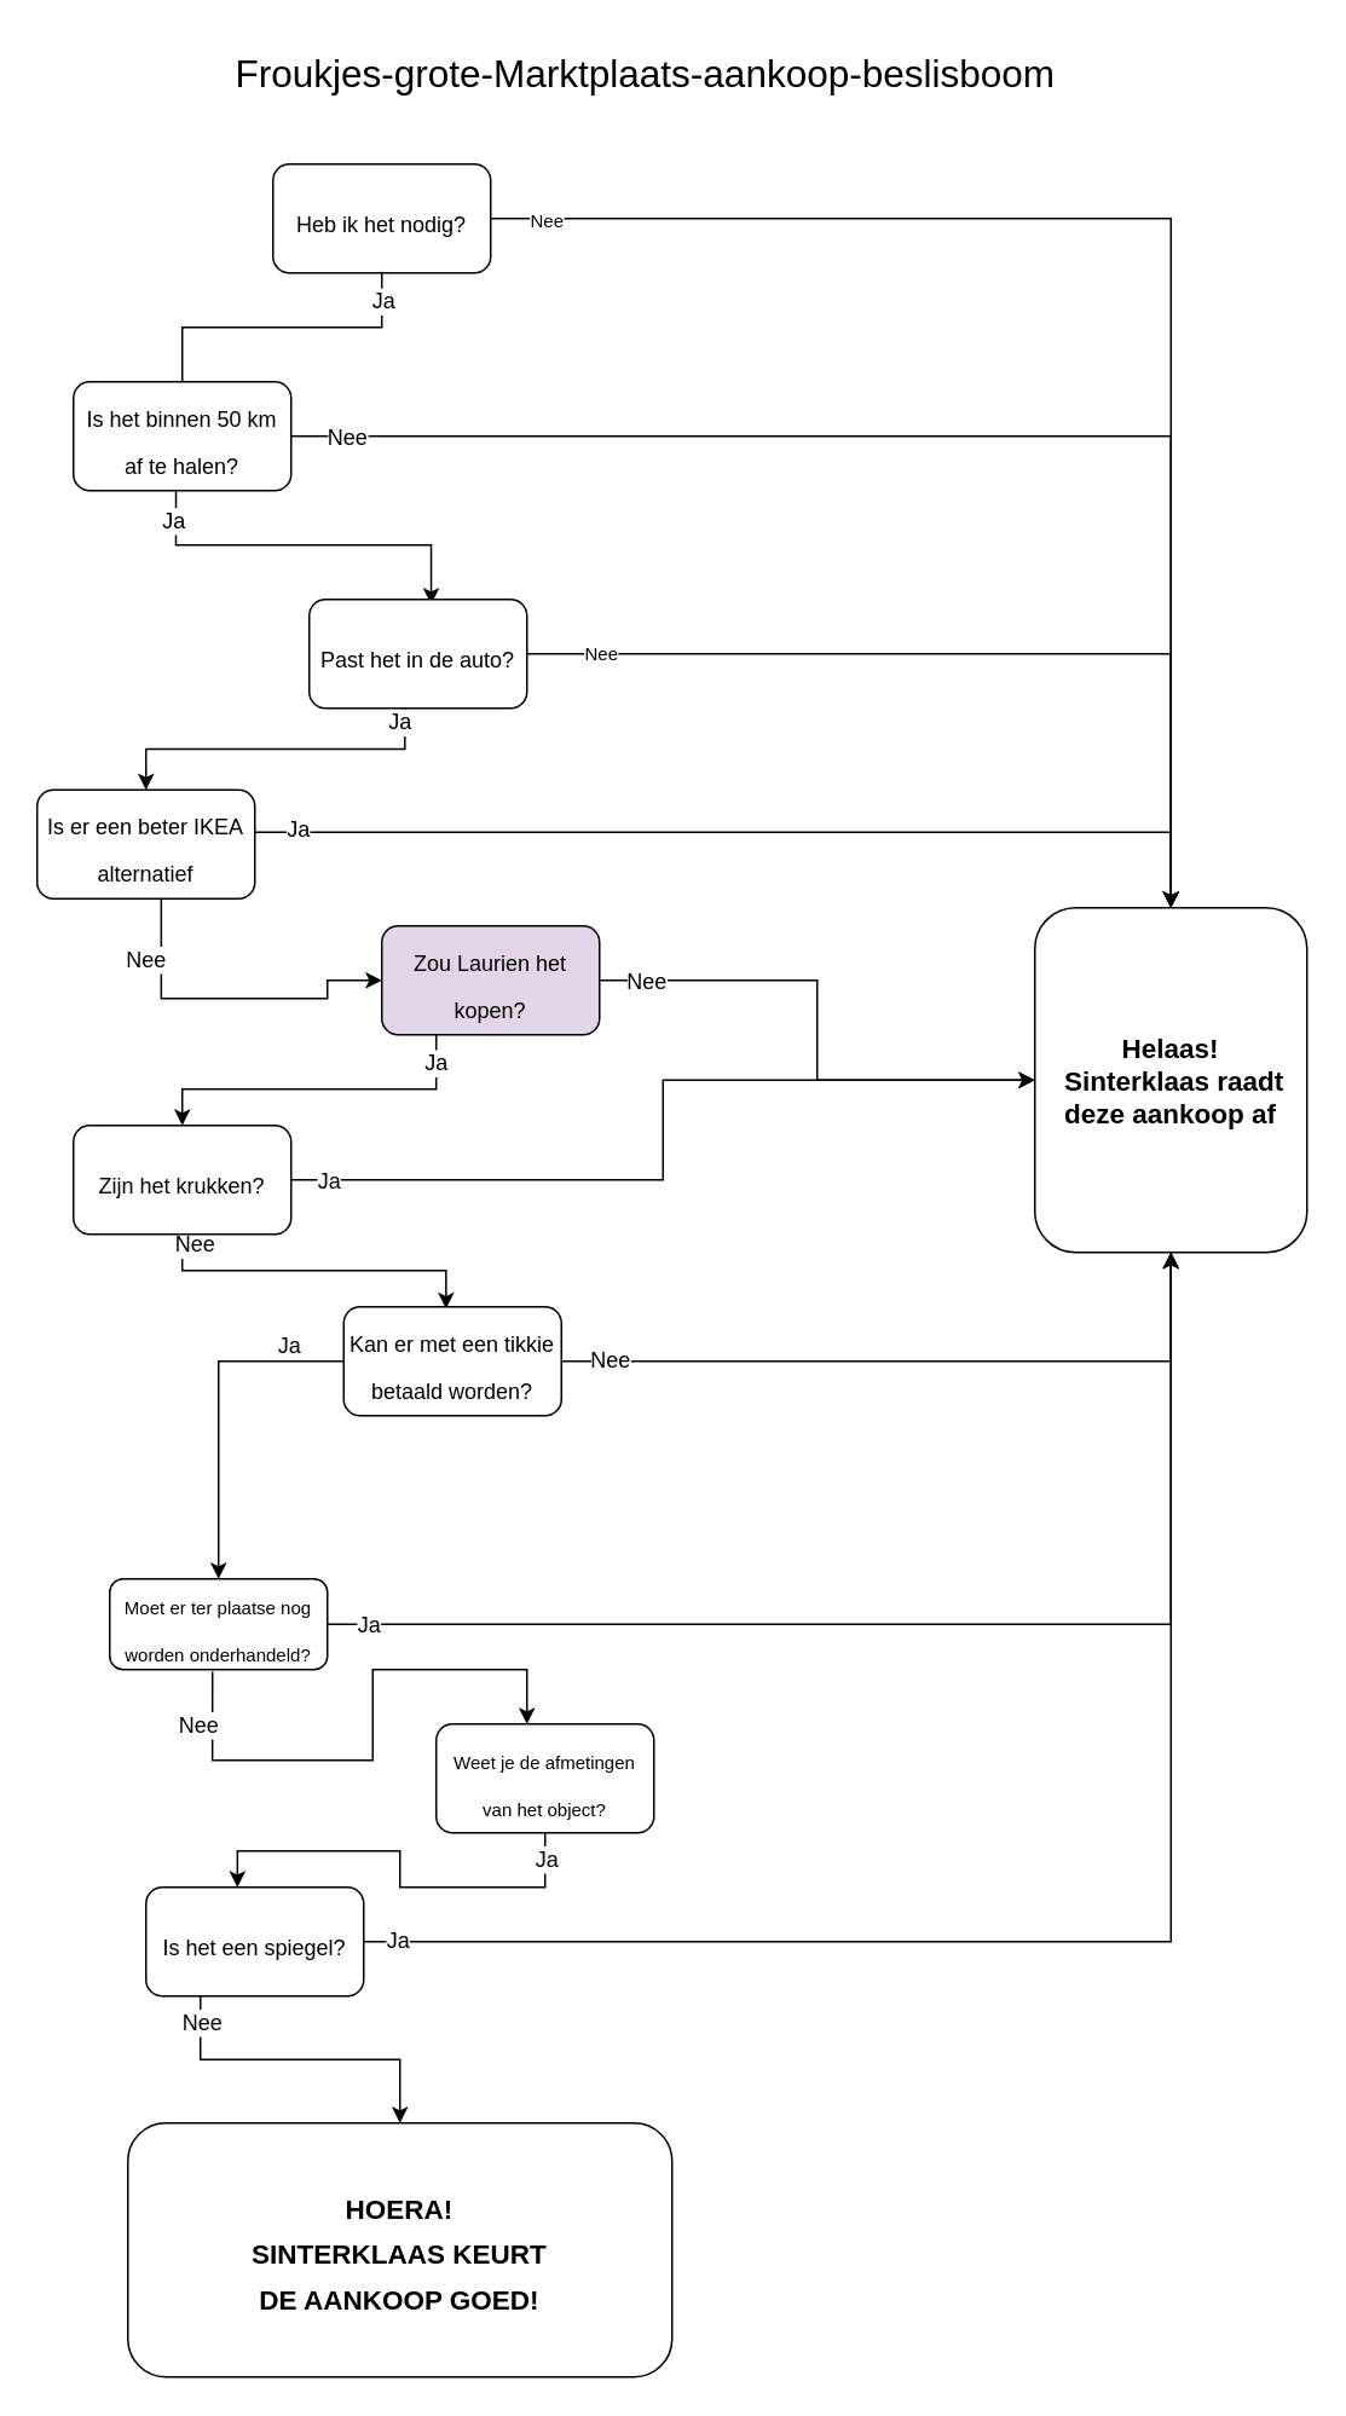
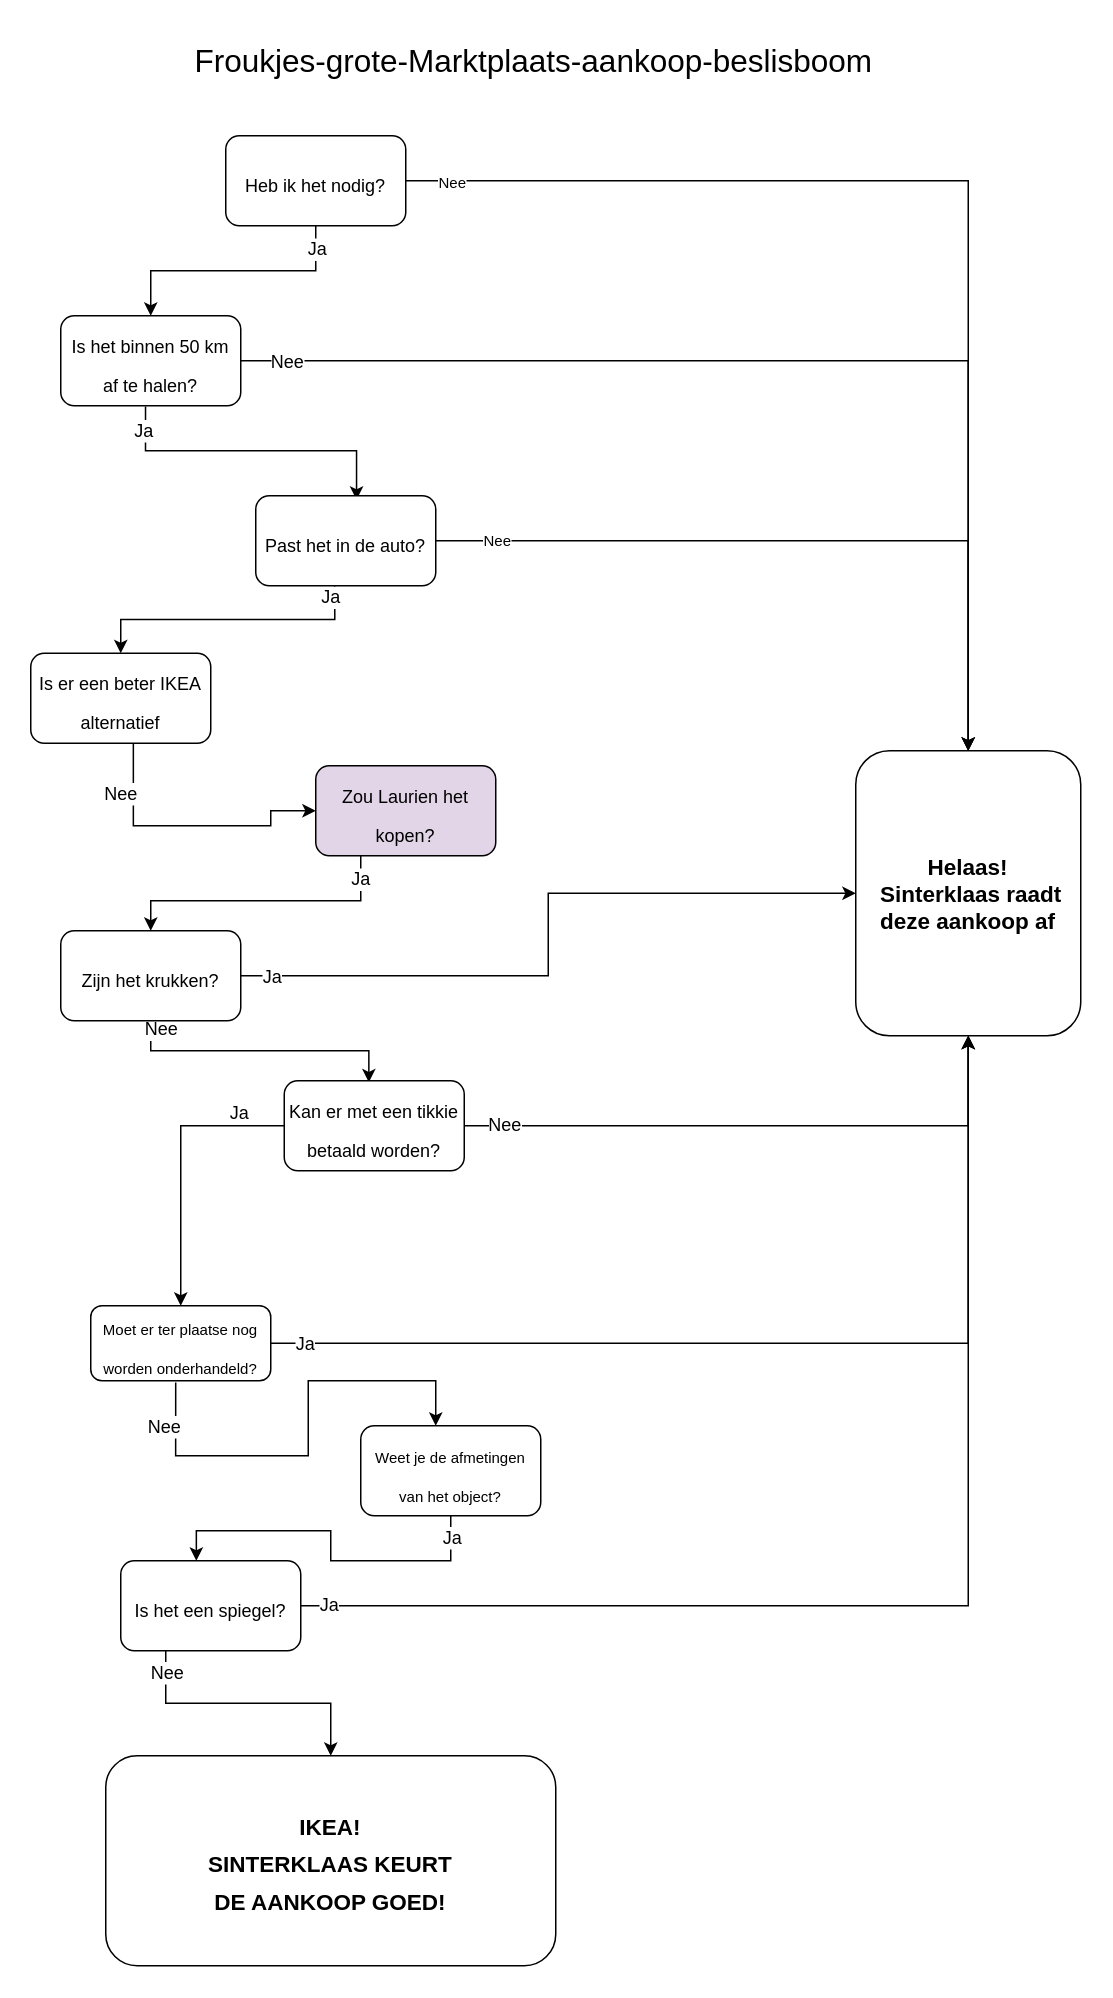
- <mxCell id="3" style="edgeStyle=orthogonalEdgeStyle;rounded=0;orthogonalLoop=1;jettySize=auto;html=1;exitX=0.5;exitY=1;exitDx=0;exitDy=0;entryX=0.5;entryY=0;entryDx=0;entryDy=0;fontSize=12;endArrow=none;" parent="1" source="7" target="12" edge="1"><mxGeometry relative="1" as="geometry" /></mxCell>
+ <mxCell id="3" style="edgeStyle=orthogonalEdgeStyle;rounded=0;orthogonalLoop=1;jettySize=auto;html=1;exitX=0.5;exitY=1;exitDx=0;exitDy=0;entryX=0.5;entryY=0;entryDx=0;entryDy=0;fontSize=12;" parent="1" source="7" target="12" edge="1"><mxGeometry relative="1" as="geometry" /></mxCell>
- <mxCell id="21" style="edgeStyle=orthogonalEdgeStyle;rounded=0;orthogonalLoop=1;jettySize=auto;html=1;exitX=0.981;exitY=0.39;exitDx=0;exitDy=0;fontSize=12;exitPerimeter=0;entryX=0.5;entryY=0;entryDx=0;entryDy=0;" parent="1" source="23" target="13" edge="1"><mxGeometry relative="1" as="geometry" /></mxCell>
- <mxCell id="22" value="Ja" style="edgeLabel;html=1;align=center;verticalAlign=middle;resizable=0;points=[];fontSize=12;" parent="21" vertex="1" connectable="0"><mxGeometry x="-0.498" y="-4" relative="1" as="geometry"><mxPoint x="-112" y="-6" as="offset" /></mxGeometry></mxCell>
- <mxCell id="26" style="edgeStyle=orthogonalEdgeStyle;rounded=0;orthogonalLoop=1;jettySize=auto;html=1;exitX=1;exitY=0.5;exitDx=0;exitDy=0;fontSize=12;" edge="1" parent="1" source="28" target="13"><mxGeometry relative="1" as="geometry" /></mxCell>
- <mxCell id="27" value="Nee" style="edgeLabel;html=1;align=center;verticalAlign=middle;resizable=0;points=[];fontSize=12;" vertex="1" connectable="0" parent="26"><mxGeometry x="-0.833" relative="1" as="geometry"><mxPoint as="offset" /></mxGeometry></mxCell>
- <mxCell id="49" value="&lt;span style=&quot;font-size: 15px;&quot;&gt;&lt;b&gt;HOERA! &lt;br&gt;SINTERKLAAS KEURT &lt;br&gt;DE AANKOOP GOED!&lt;/b&gt;&lt;br&gt;&lt;/span&gt;" style="rounded=1;whiteSpace=wrap;html=1;fontSize=21;" parent="1" vertex="1"><mxGeometry x="70" y="1170" width="300" height="140" as="geometry" /></mxCell>
+ <mxCell id="49" value="&lt;span style=&quot;font-size: 15px;&quot;&gt;&lt;b&gt;IKEA! &lt;br&gt;SINTERKLAAS KEURT &lt;br&gt;DE AANKOOP GOED!&lt;/b&gt;&lt;br&gt;&lt;/span&gt;" style="rounded=1;whiteSpace=wrap;html=1;fontSize=21;" parent="1" vertex="1"><mxGeometry x="70" y="1170" width="300" height="140" as="geometry" /></mxCell>
